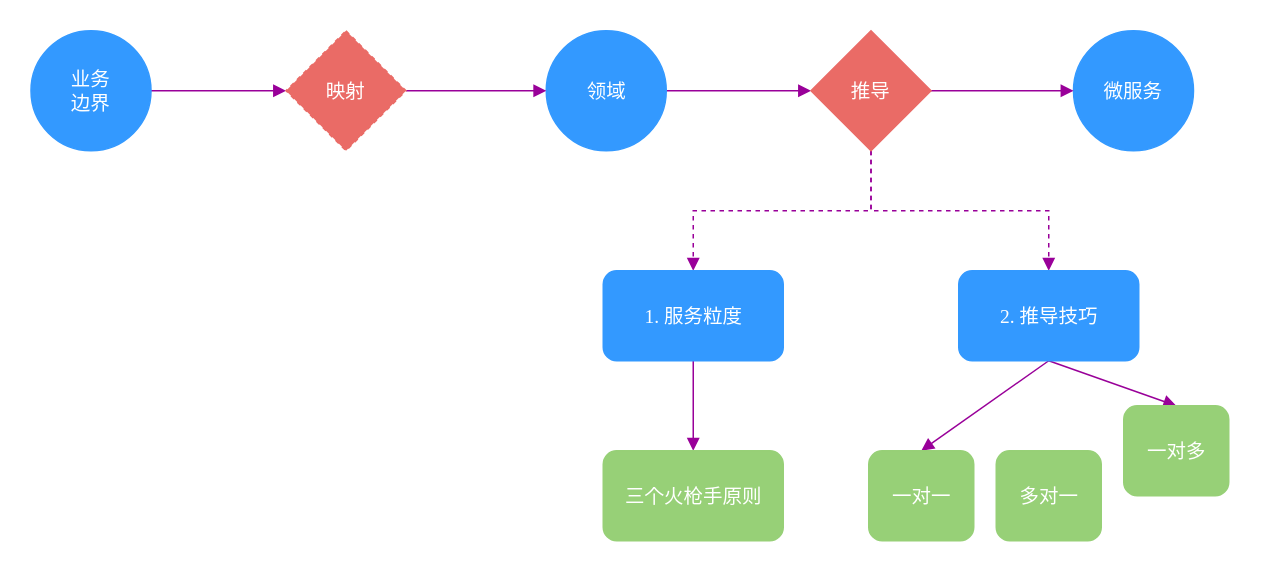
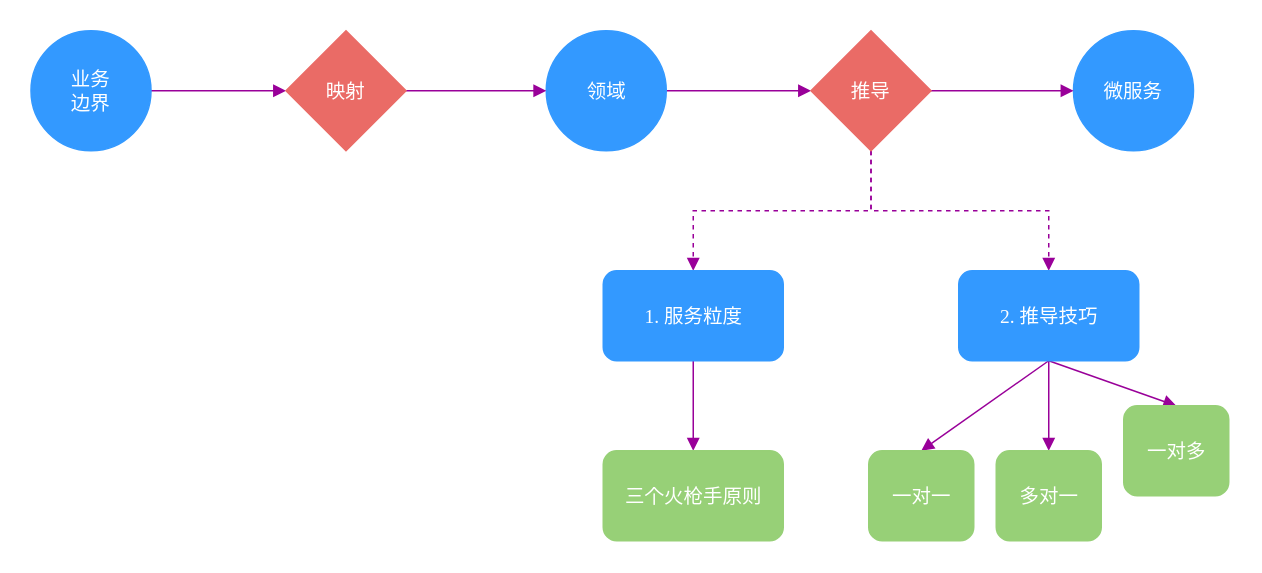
- <mxCell id="8" value="映射" style="rhombus;whiteSpace=wrap;html=1;fontFamily=微软雅黑;fontSize=13;fillColor=#EA6B66;strokeColor=#EA6B66;fontColor=#FFFFFF;dashed=1;" vertex="1" parent="1"><mxGeometry x="190" y="20" width="80" height="80" as="geometry" /></mxCell>
+ <mxCell id="8" value="映射" style="rhombus;whiteSpace=wrap;html=1;fontFamily=微软雅黑;fontSize=13;fillColor=#EA6B66;strokeColor=#EA6B66;fontColor=#FFFFFF;" vertex="1" parent="1"><mxGeometry x="190" y="20" width="80" height="80" as="geometry" /></mxCell>
+ <mxCell id="15" style="edgeStyle=orthogonalEdgeStyle;rounded=0;orthogonalLoop=1;jettySize=auto;html=1;exitX=0.5;exitY=1;exitDx=0;exitDy=0;entryX=0.5;entryY=0;entryDx=0;entryDy=0;fontFamily=微软雅黑;fontSize=13;endArrow=block;endFill=1;strokeColor=#990099;" edge="1" parent="1" source="18" target="21"><mxGeometry relative="1" as="geometry" /></mxCell>
